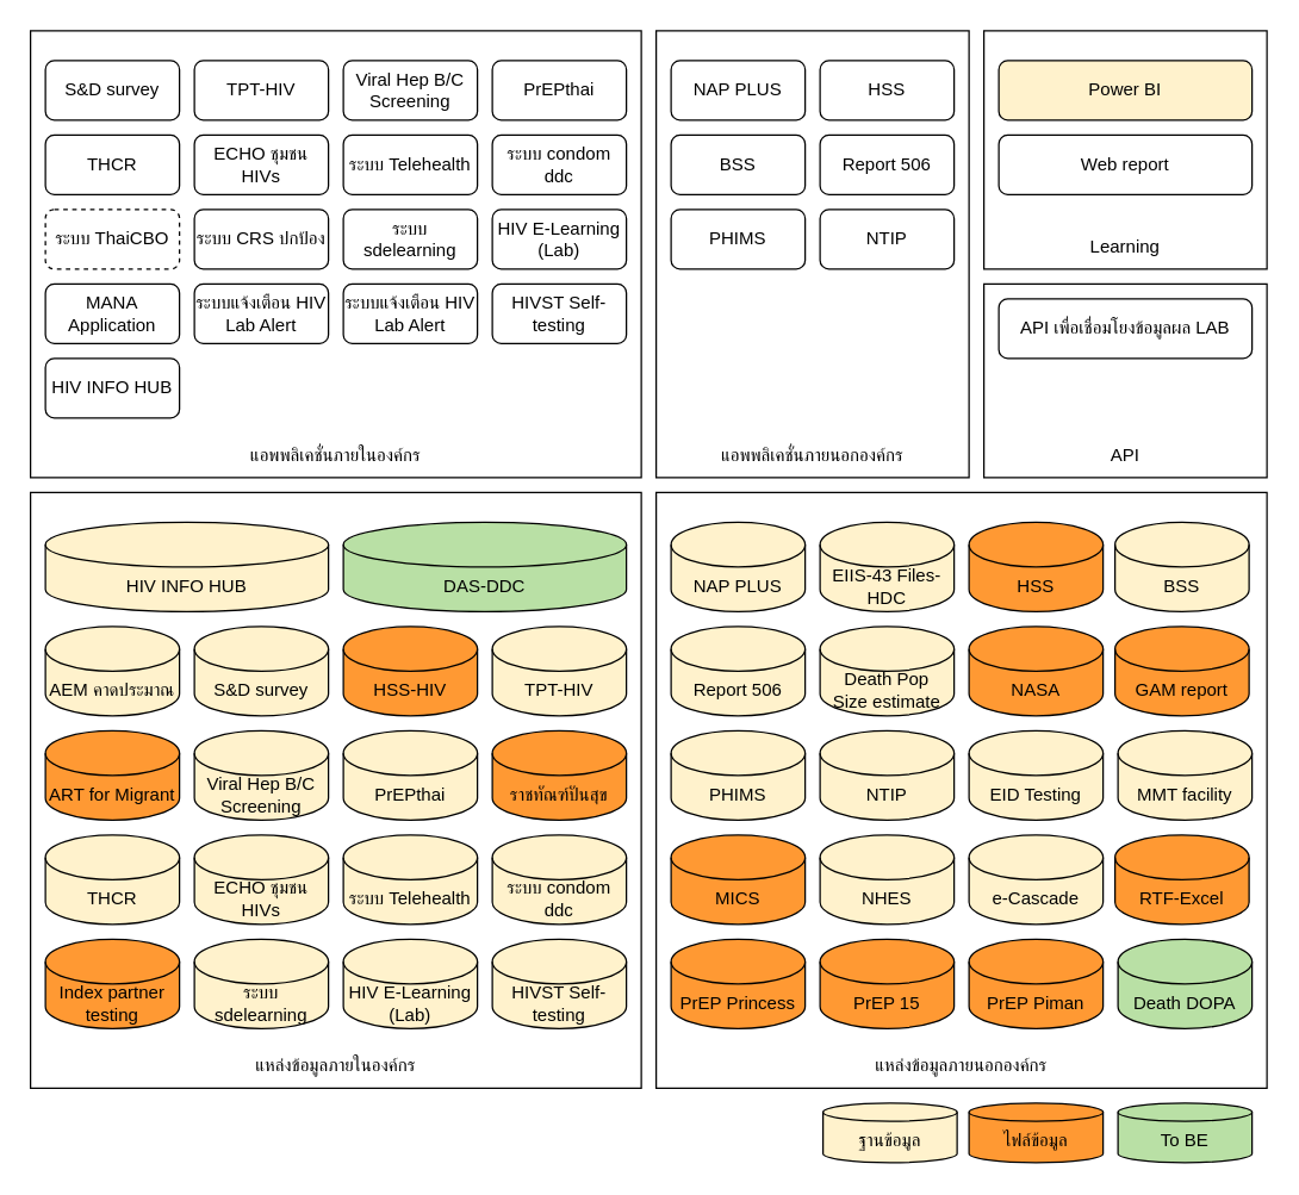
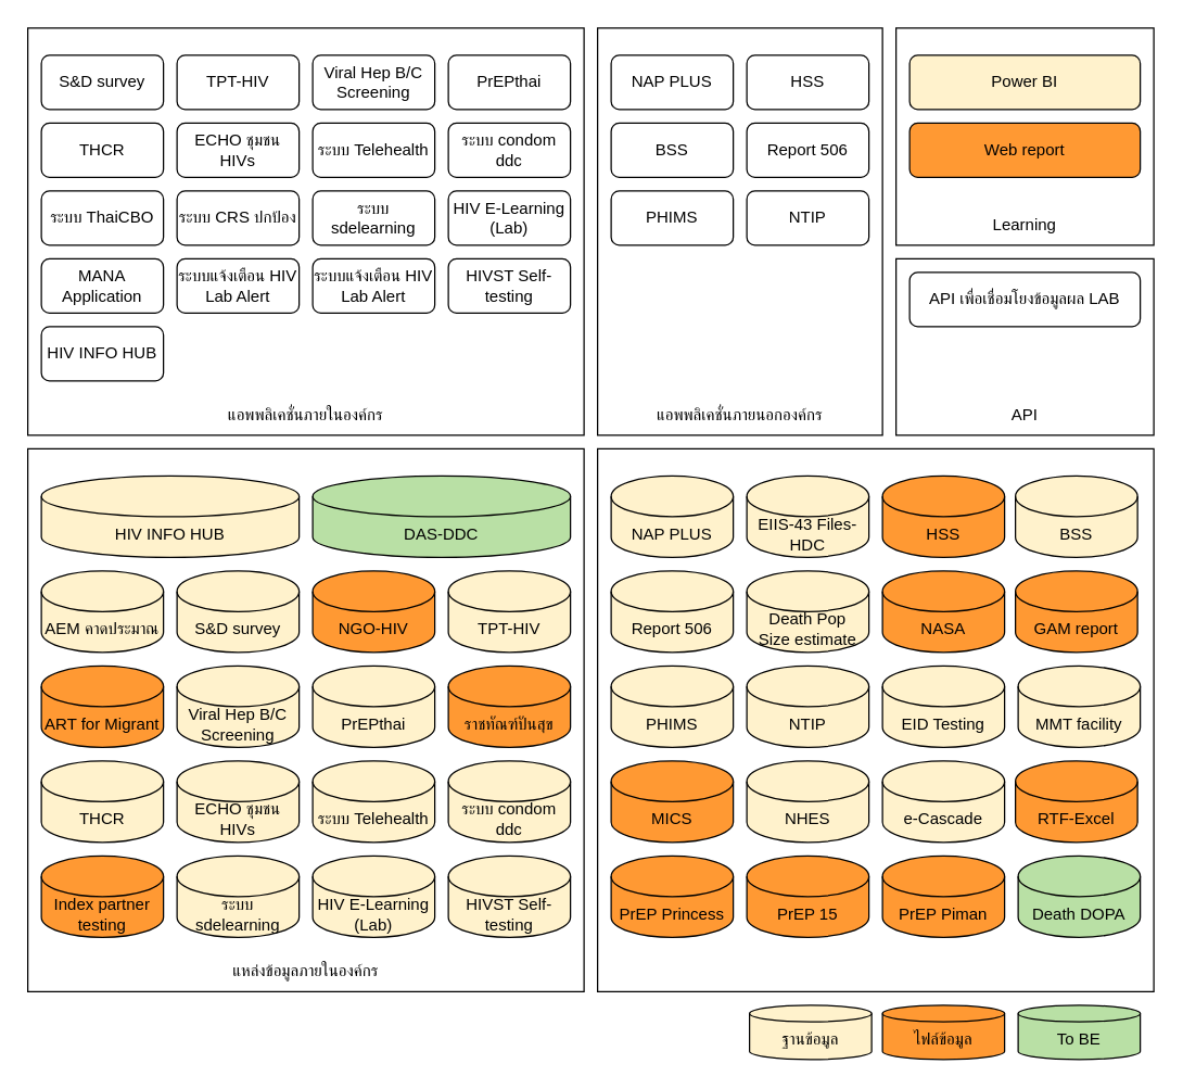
- <mxCell id="72" value="Web report" style="rounded=1;whiteSpace=wrap;html=1;" parent="1" vertex="1"><mxGeometry x="670" y="90" width="170" height="40" as="geometry" /></mxCell>
+ <mxCell id="72" value="Web report" style="rounded=1;whiteSpace=wrap;html=1;fillColor=#ff9933;" parent="1" vertex="1"><mxGeometry x="670" y="90" width="170" height="40" as="geometry" /></mxCell>
- <mxCell id="56" value="ระบบ&amp;nbsp;ThaiCBO" style="rounded=1;whiteSpace=wrap;html=1;dashed=1;" parent="1" vertex="1"><mxGeometry x="30" y="140" width="90" height="40" as="geometry" /></mxCell>
+ <mxCell id="56" value="ระบบ&amp;nbsp;ThaiCBO" style="rounded=1;whiteSpace=wrap;html=1;" parent="1" vertex="1"><mxGeometry x="30" y="140" width="90" height="40" as="geometry" /></mxCell>
- <mxCell id="20" value="HSS-HIV" style="shape=cylinder3;whiteSpace=wrap;html=1;boundedLbl=1;backgroundOutline=1;size=15;fillColor=#FF9933;" parent="1" vertex="1"><mxGeometry x="230" y="420" width="90" height="60" as="geometry" /></mxCell>
+ <mxCell id="20" value="NGO-HIV" style="shape=cylinder3;whiteSpace=wrap;html=1;boundedLbl=1;backgroundOutline=1;size=15;fillColor=#FF9933;" parent="1" vertex="1"><mxGeometry x="230" y="420" width="90" height="60" as="geometry" /></mxCell>
- <mxCell id="4" value="แหล่งข้อมูลภายนอกองค์กร" style="text;html=1;strokeColor=none;fillColor=none;align=center;verticalAlign=middle;whiteSpace=wrap;rounded=0;" parent="1" vertex="1"><mxGeometry x="535" y="700" width="220" height="30" as="geometry" /></mxCell>
